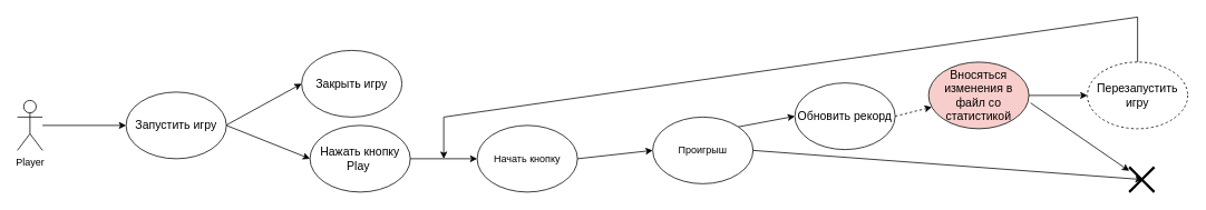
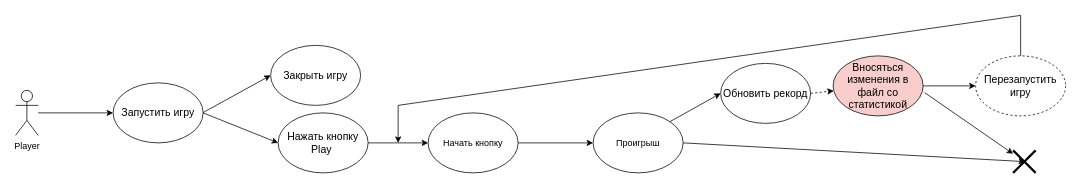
- <mxCell id="9" value="&lt;font style=&quot;font-size: 14px&quot;&gt;Обновить рекорд&lt;/font&gt;" style="ellipse;whiteSpace=wrap;html=1;" parent="1" vertex="1"><mxGeometry x="950" y="99" width="120" height="80" as="geometry" /></mxCell>
+ <mxCell id="9" value="&lt;font style=&quot;font-size: 14px&quot;&gt;Обновить рекорд&lt;/font&gt;" style="ellipse;whiteSpace=wrap;html=1;" parent="1" vertex="1"><mxGeometry x="960" y="84" width="120" height="80" as="geometry" /></mxCell>
- <mxCell id="10" value="Проигрыш" style="ellipse;whiteSpace=wrap;html=1;" parent="1" vertex="1"><mxGeometry x="780" y="140" width="120" height="80" as="geometry" /></mxCell>
+ <mxCell id="10" value="Проигрыш" style="ellipse;whiteSpace=wrap;html=1;" parent="1" vertex="1"><mxGeometry x="790" y="150" width="120" height="80" as="geometry" /></mxCell>
